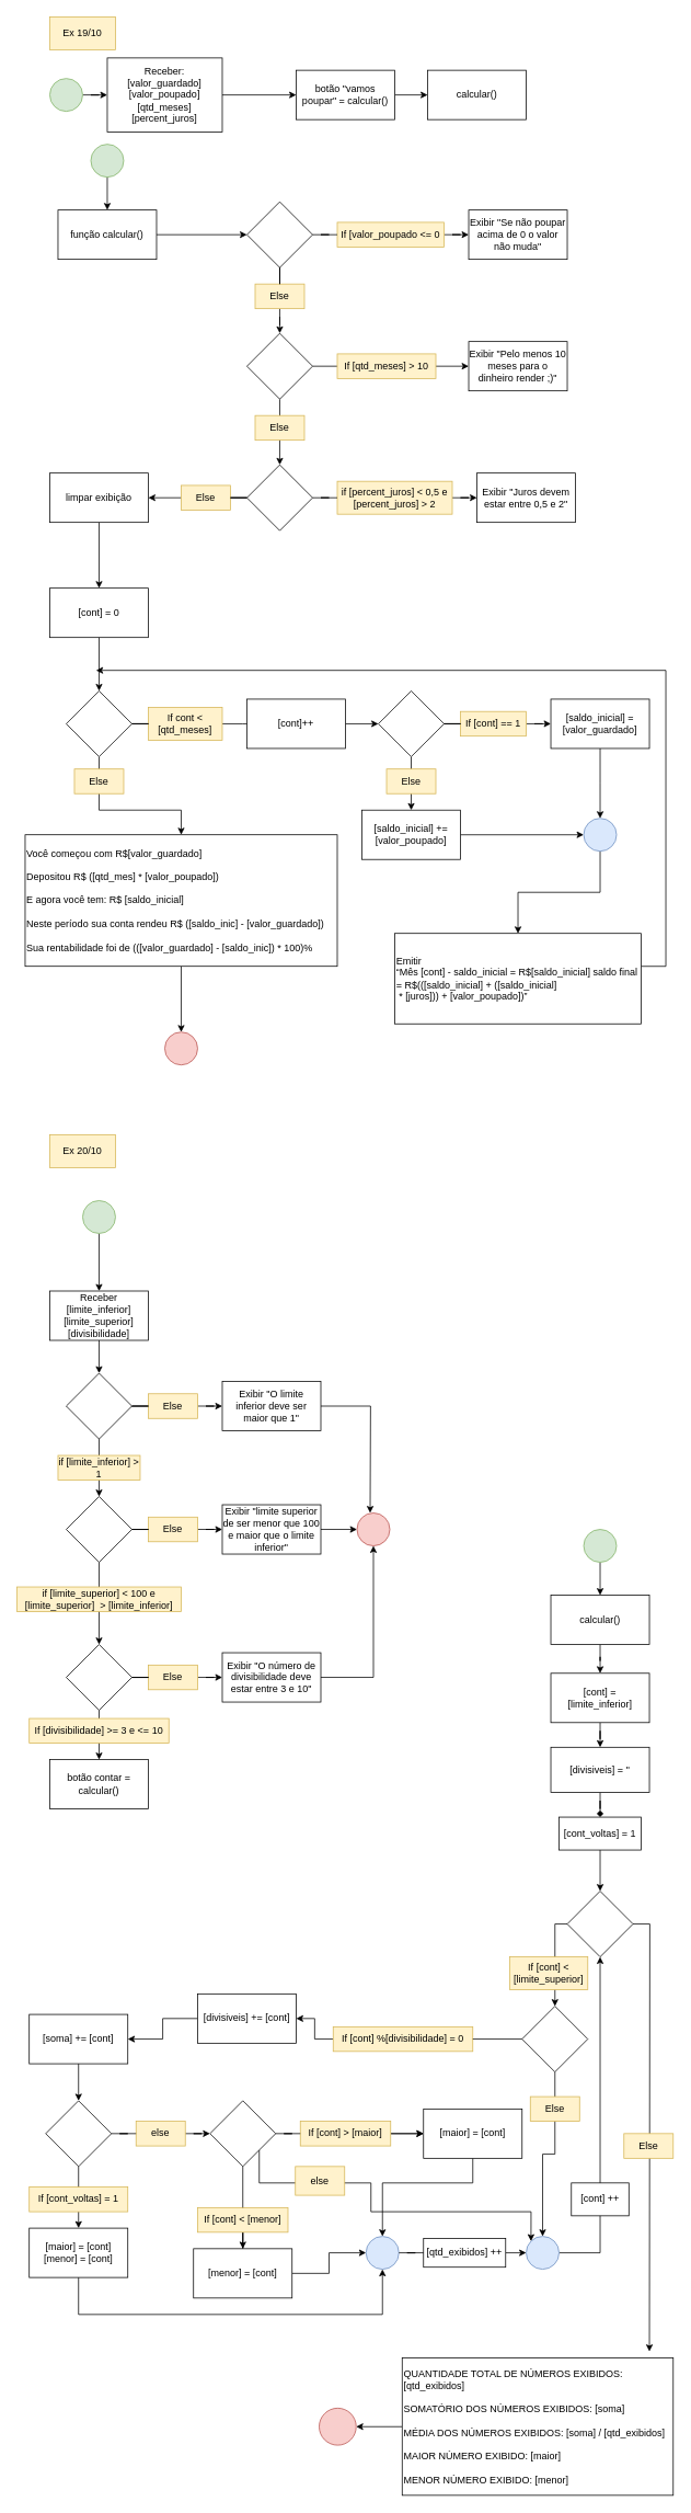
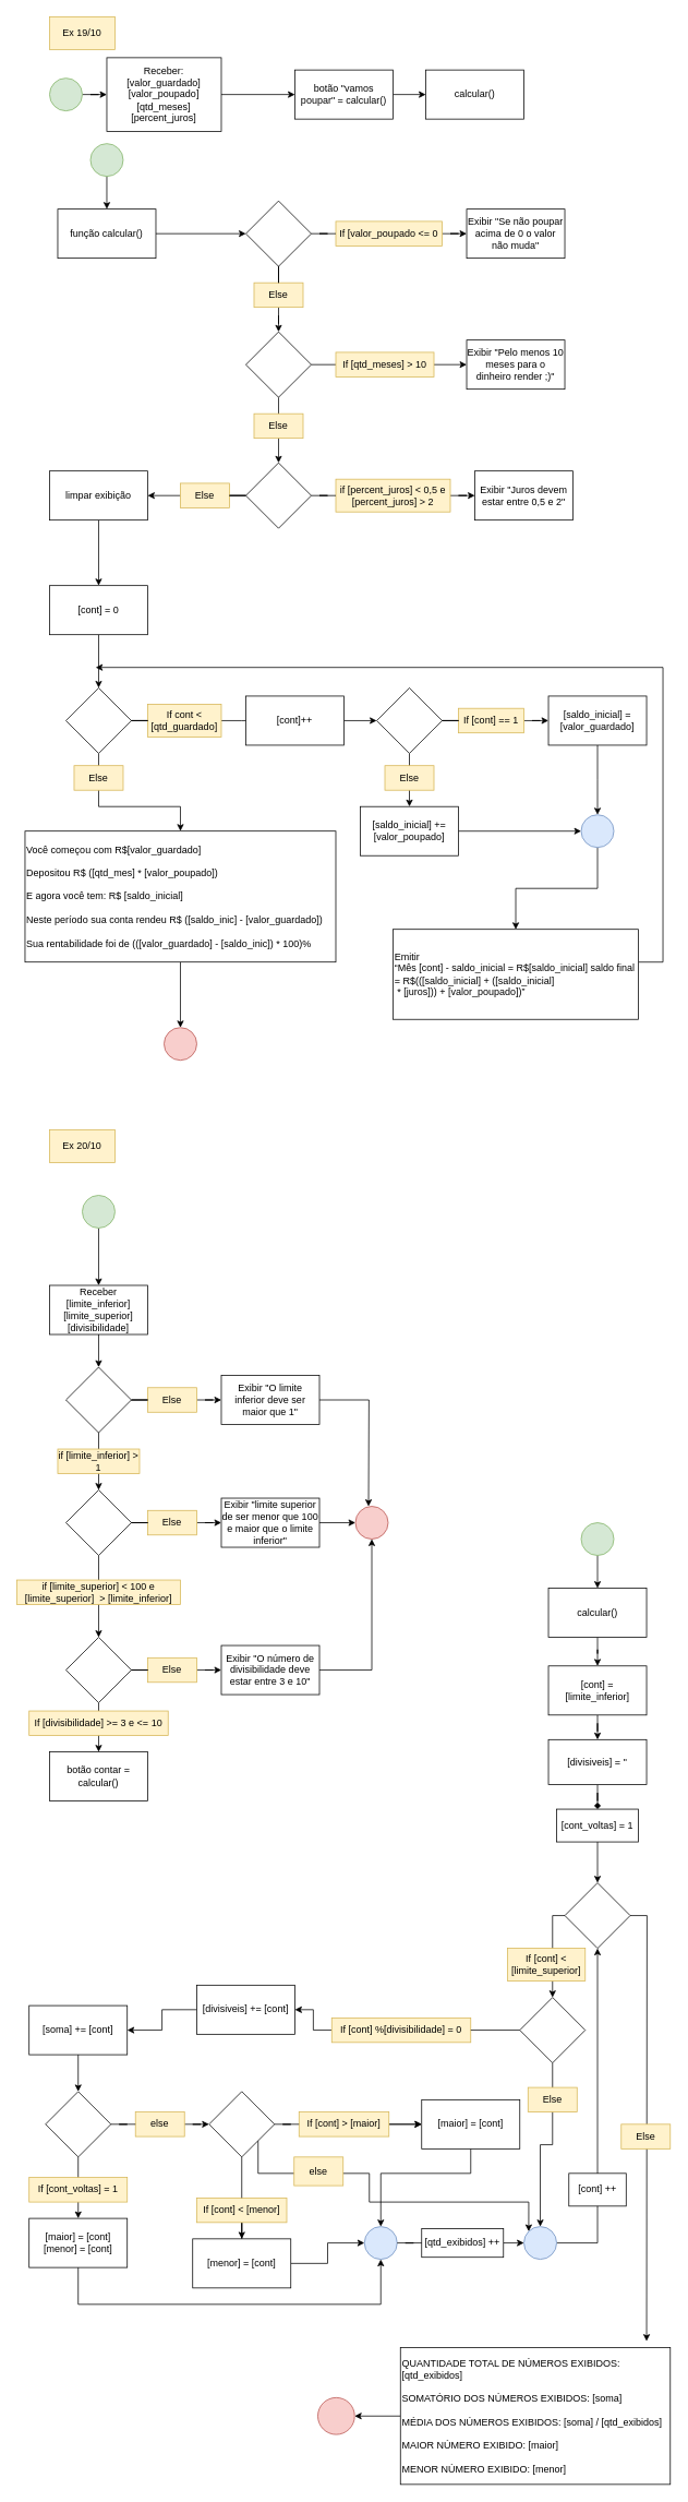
- <mxCell id="23" value="If cont &amp;lt; [qtd_meses]" style="text;html=1;strokeColor=#d6b656;fillColor=#fff2cc;align=center;verticalAlign=middle;whiteSpace=wrap;rounded=0;" parent="1" vertex="1"><mxGeometry x="180" y="860" width="90" height="40" as="geometry" /></mxCell>
+ <mxCell id="23" value="If cont &amp;lt; [qtd_guardado]" style="text;html=1;strokeColor=#d6b656;fillColor=#fff2cc;align=center;verticalAlign=middle;whiteSpace=wrap;rounded=0;" parent="1" vertex="1"><mxGeometry x="180" y="860" width="90" height="40" as="geometry" /></mxCell>
